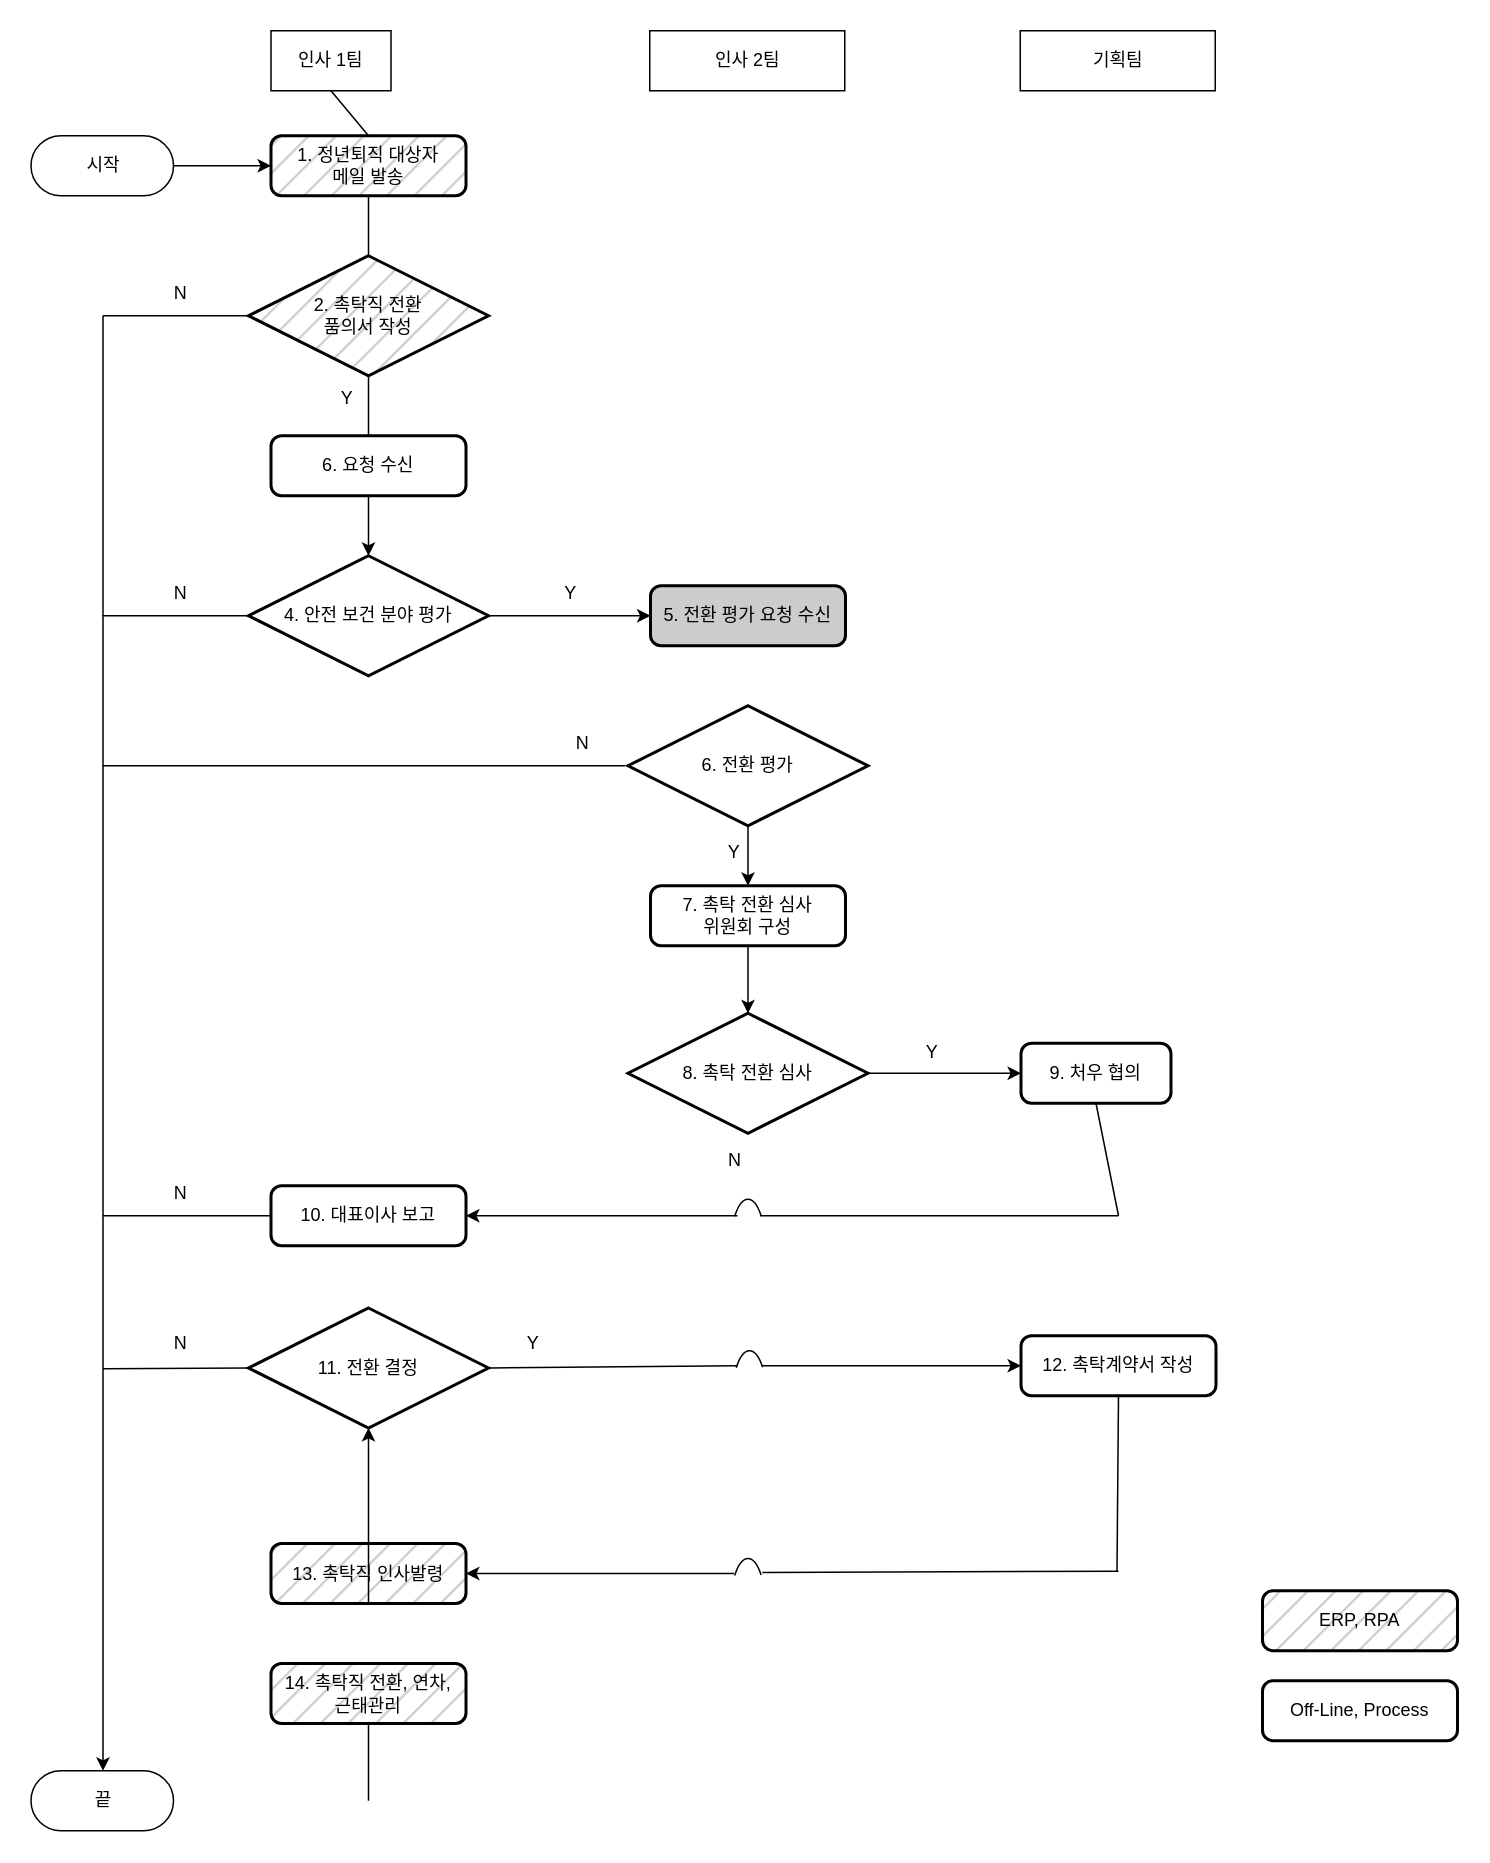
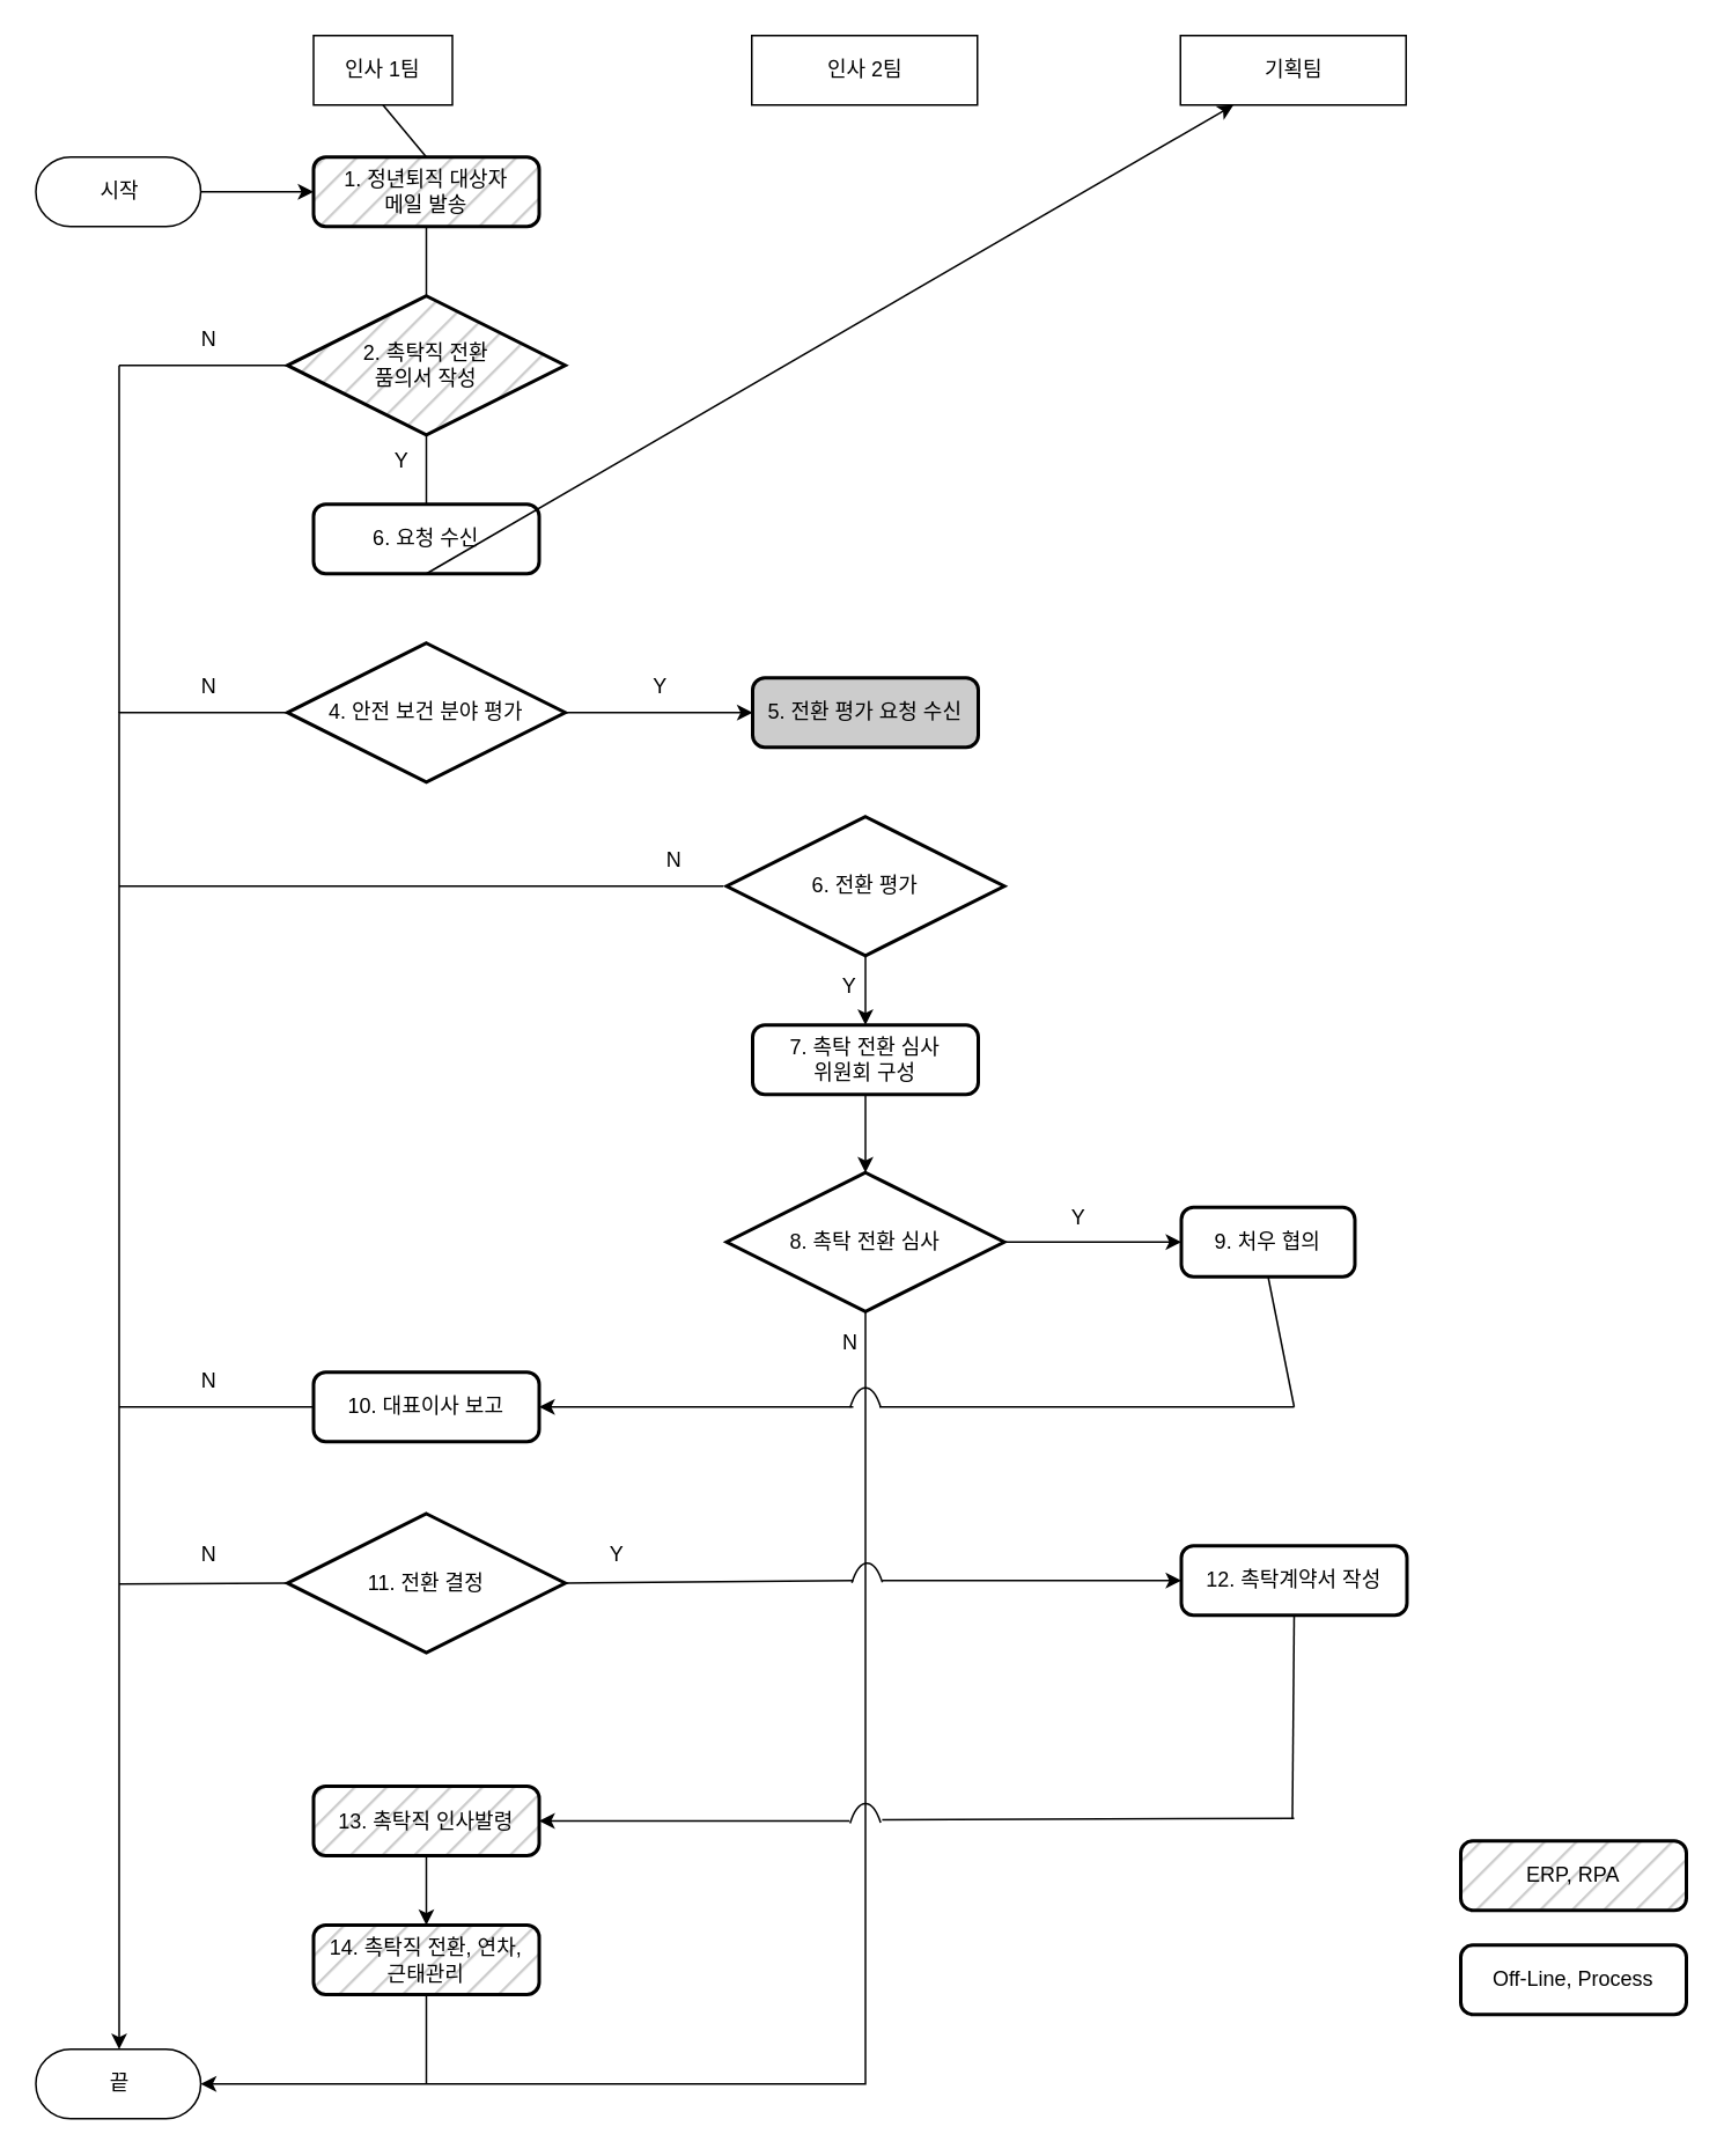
- <mxCell id="21" value="" style="endArrow=classic;html=1;rounded=0;exitX=0.5;exitY=1;exitDx=0;exitDy=0;entryX=0.5;entryY=0;entryDx=0;entryDy=0;entryPerimeter=0;" edge="1" parent="1" source="6" target="7"><mxGeometry width="50" height="50" relative="1" as="geometry"><mxPoint x="290" y="640" as="sourcePoint" /><mxPoint x="340" y="590" as="targetPoint" /></mxGeometry></mxCell>
+ <mxCell id="21" value="" style="endArrow=classic;html=1;rounded=0;exitX=0.5;exitY=1;exitDx=0;exitDy=0;" edge="1" parent="1" source="6" target="4"><mxGeometry width="50" height="50" relative="1" as="geometry"><mxPoint x="290" y="640" as="sourcePoint" /><mxPoint x="340" y="590" as="targetPoint" /></mxGeometry></mxCell>
- <mxCell id="37" value="" style="endArrow=classic;html=1;rounded=0;exitX=0.5;exitY=1;exitDx=0;exitDy=0;" edge="1" parent="1" source="12" target="11"><mxGeometry width="50" height="50" relative="1" as="geometry"><mxPoint x="95" y="1057.5" as="sourcePoint" /><mxPoint x="145" y="1007.5" as="targetPoint" /></mxGeometry></mxCell>
+ <mxCell id="37" value="" style="endArrow=classic;html=1;rounded=0;exitX=0.5;exitY=1;exitDx=0;exitDy=0;entryX=0.5;entryY=0;entryDx=0;entryDy=0;" edge="1" parent="1" source="12" target="13"><mxGeometry width="50" height="50" relative="1" as="geometry"><mxPoint x="95" y="1057.5" as="sourcePoint" /><mxPoint x="145" y="1007.5" as="targetPoint" /></mxGeometry></mxCell>
+ <mxCell id="29" value="" style="edgeStyle=elbowEdgeStyle;elbow=horizontal;endArrow=classic;html=1;rounded=0;exitX=0.5;exitY=1;exitDx=0;exitDy=0;exitPerimeter=0;entryX=1;entryY=0.5;entryDx=0;entryDy=0;entryPerimeter=0;" edge="1" parent="1" source="9" target="14"><mxGeometry width="50" height="50" relative="1" as="geometry"><mxPoint x="473" y="850" as="sourcePoint" /><mxPoint x="131" y="1030" as="targetPoint" /><Array as="points"><mxPoint x="498" y="900" /></Array></mxGeometry></mxCell>
